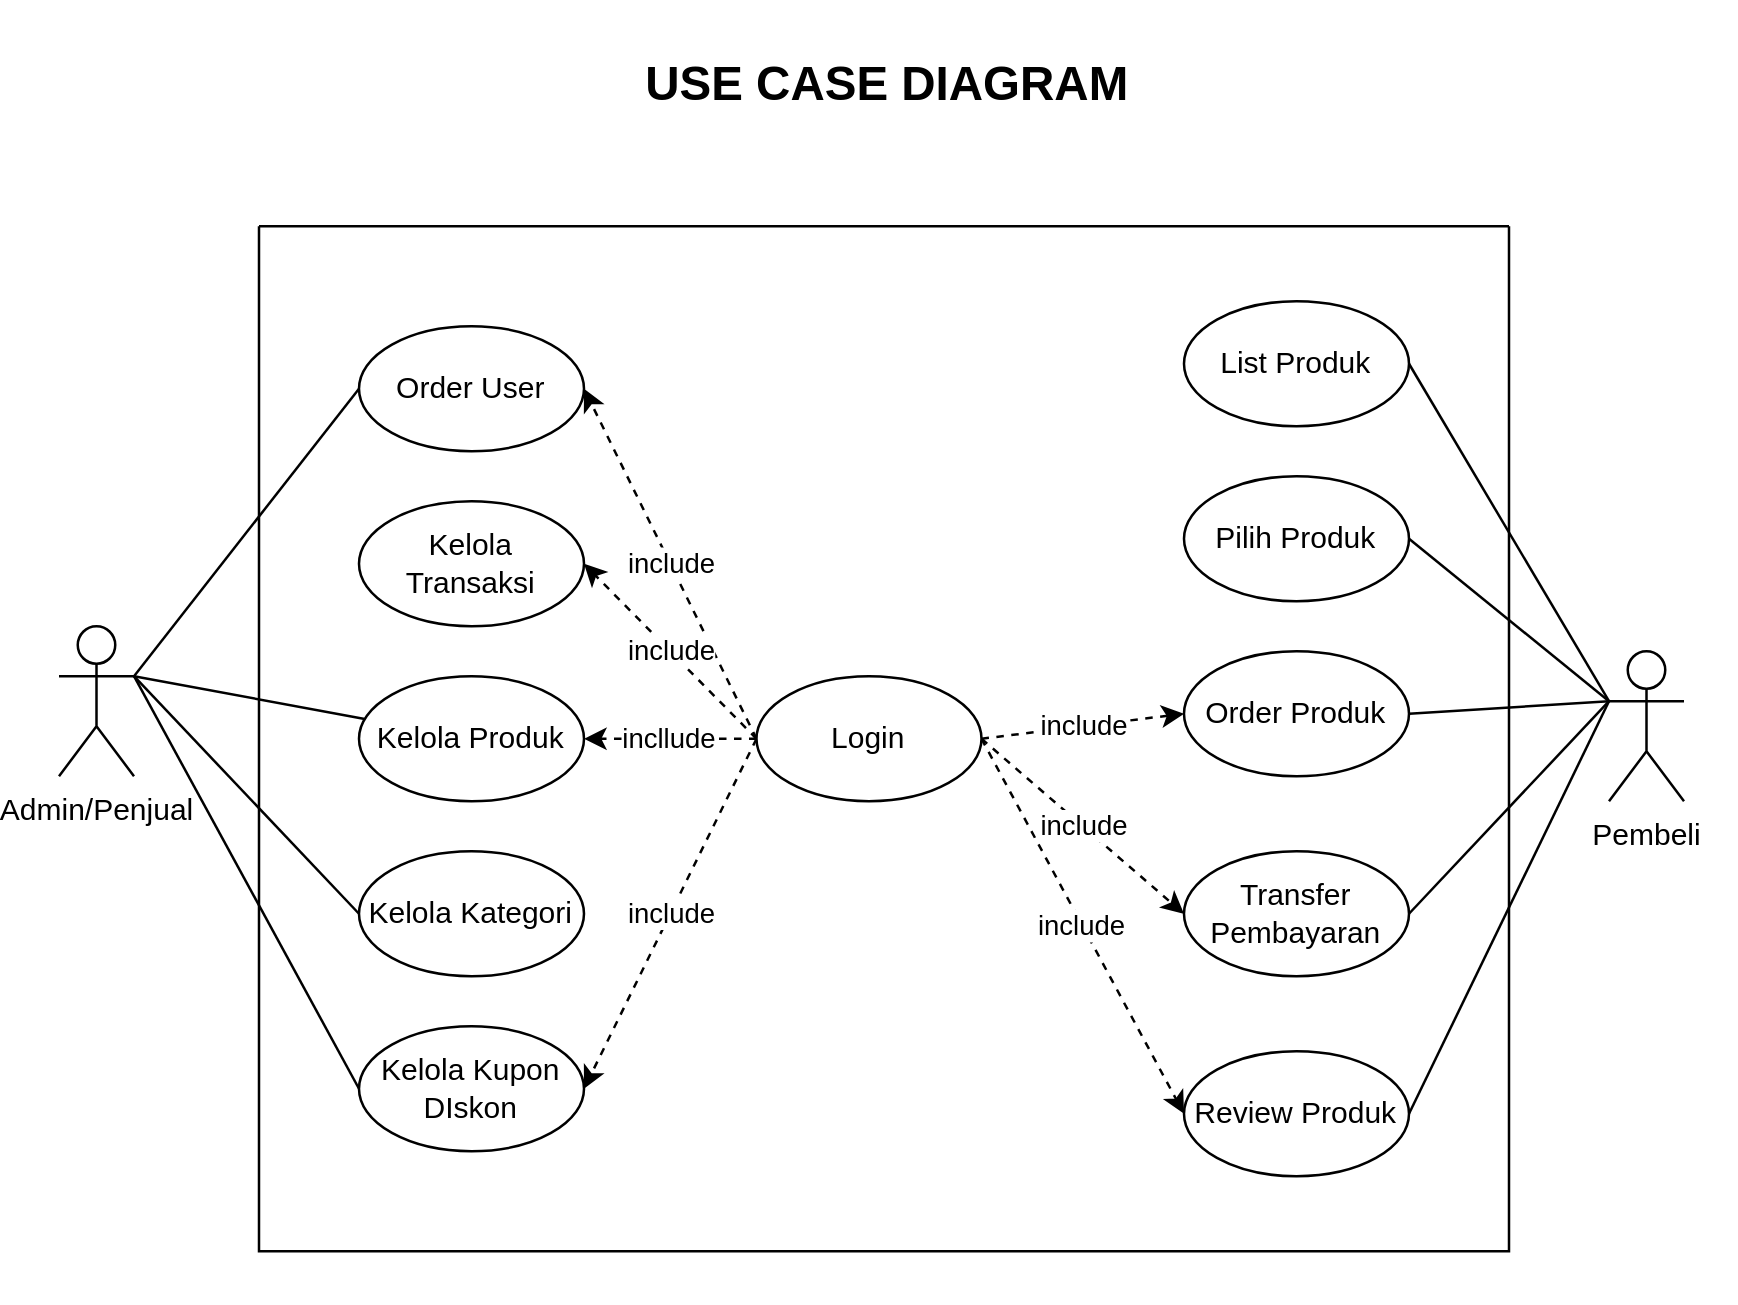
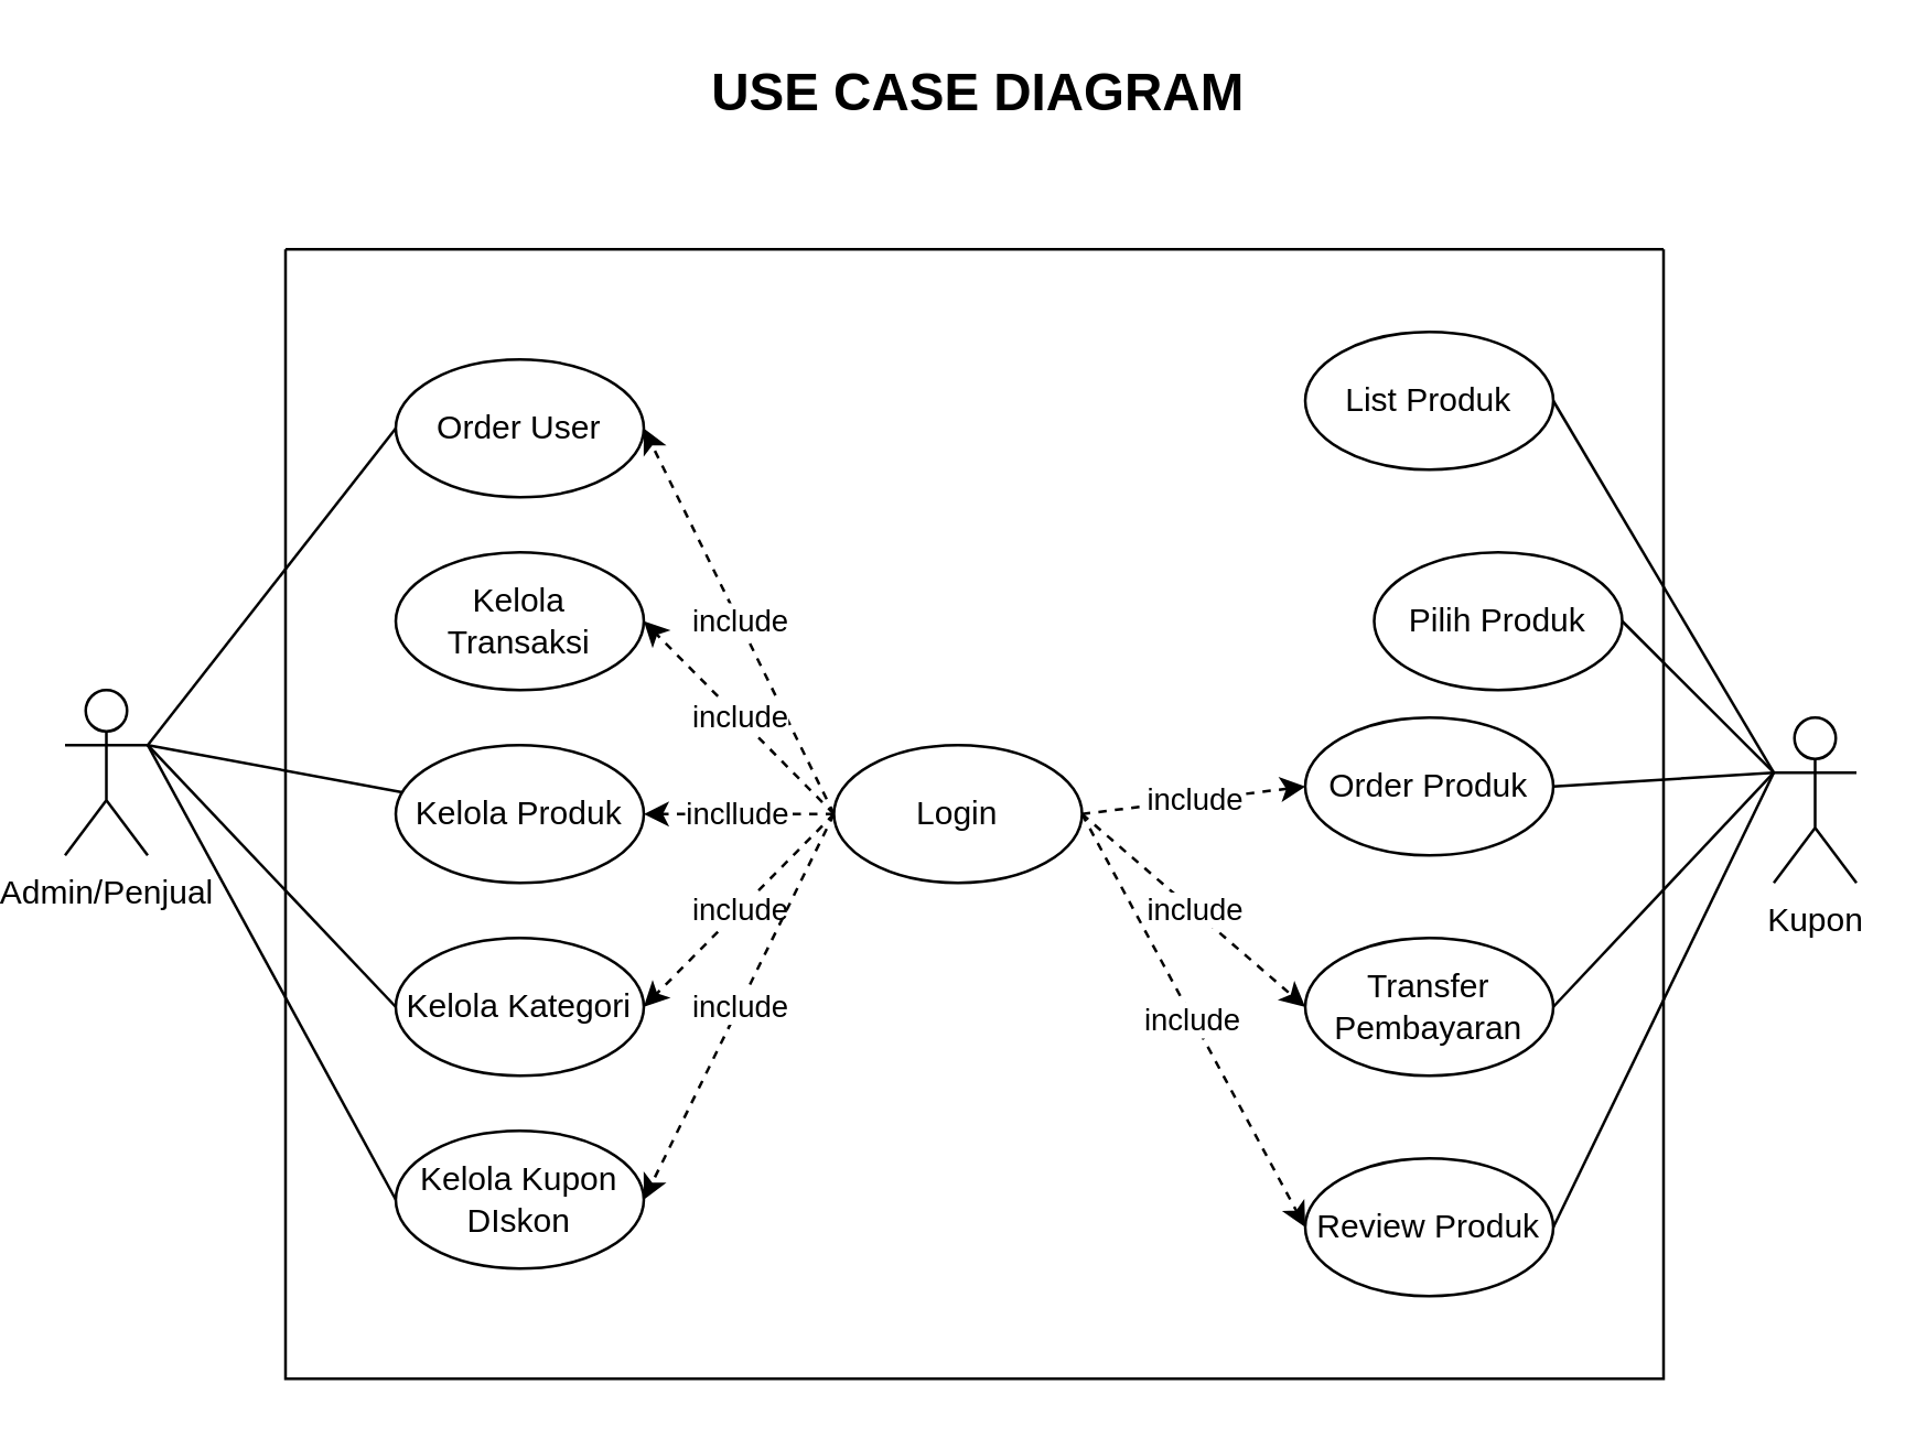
- <mxCell id="28" value="Pilih Produk" style="ellipse;whiteSpace=wrap;html=1;" parent="1" vertex="1"><mxGeometry x="470" y="190" width="90" height="50" as="geometry" /></mxCell>
+ <mxCell id="28" value="Pilih Produk" style="ellipse;whiteSpace=wrap;html=1;" parent="1" vertex="1"><mxGeometry x="495" y="200" width="90" height="50" as="geometry" /></mxCell>
+ <mxCell id="15" value="include" style="rounded=0;orthogonalLoop=1;jettySize=auto;html=1;exitX=0;exitY=0.5;exitDx=0;exitDy=0;entryX=1;entryY=0.5;entryDx=0;entryDy=0;dashed=1;" parent="1" source="20" target="10" edge="1"><mxGeometry relative="1" as="geometry" /></mxCell>
- <mxCell id="27" value="Pembeli" style="shape=umlActor;verticalLabelPosition=bottom;verticalAlign=top;html=1;outlineConnect=0;" parent="1" vertex="1"><mxGeometry x="640" y="260" width="30" height="60" as="geometry" /></mxCell>
+ <mxCell id="27" value="Kupon" style="shape=umlActor;verticalLabelPosition=bottom;verticalAlign=top;html=1;outlineConnect=0;" parent="1" vertex="1"><mxGeometry x="640" y="260" width="30" height="60" as="geometry" /></mxCell>
